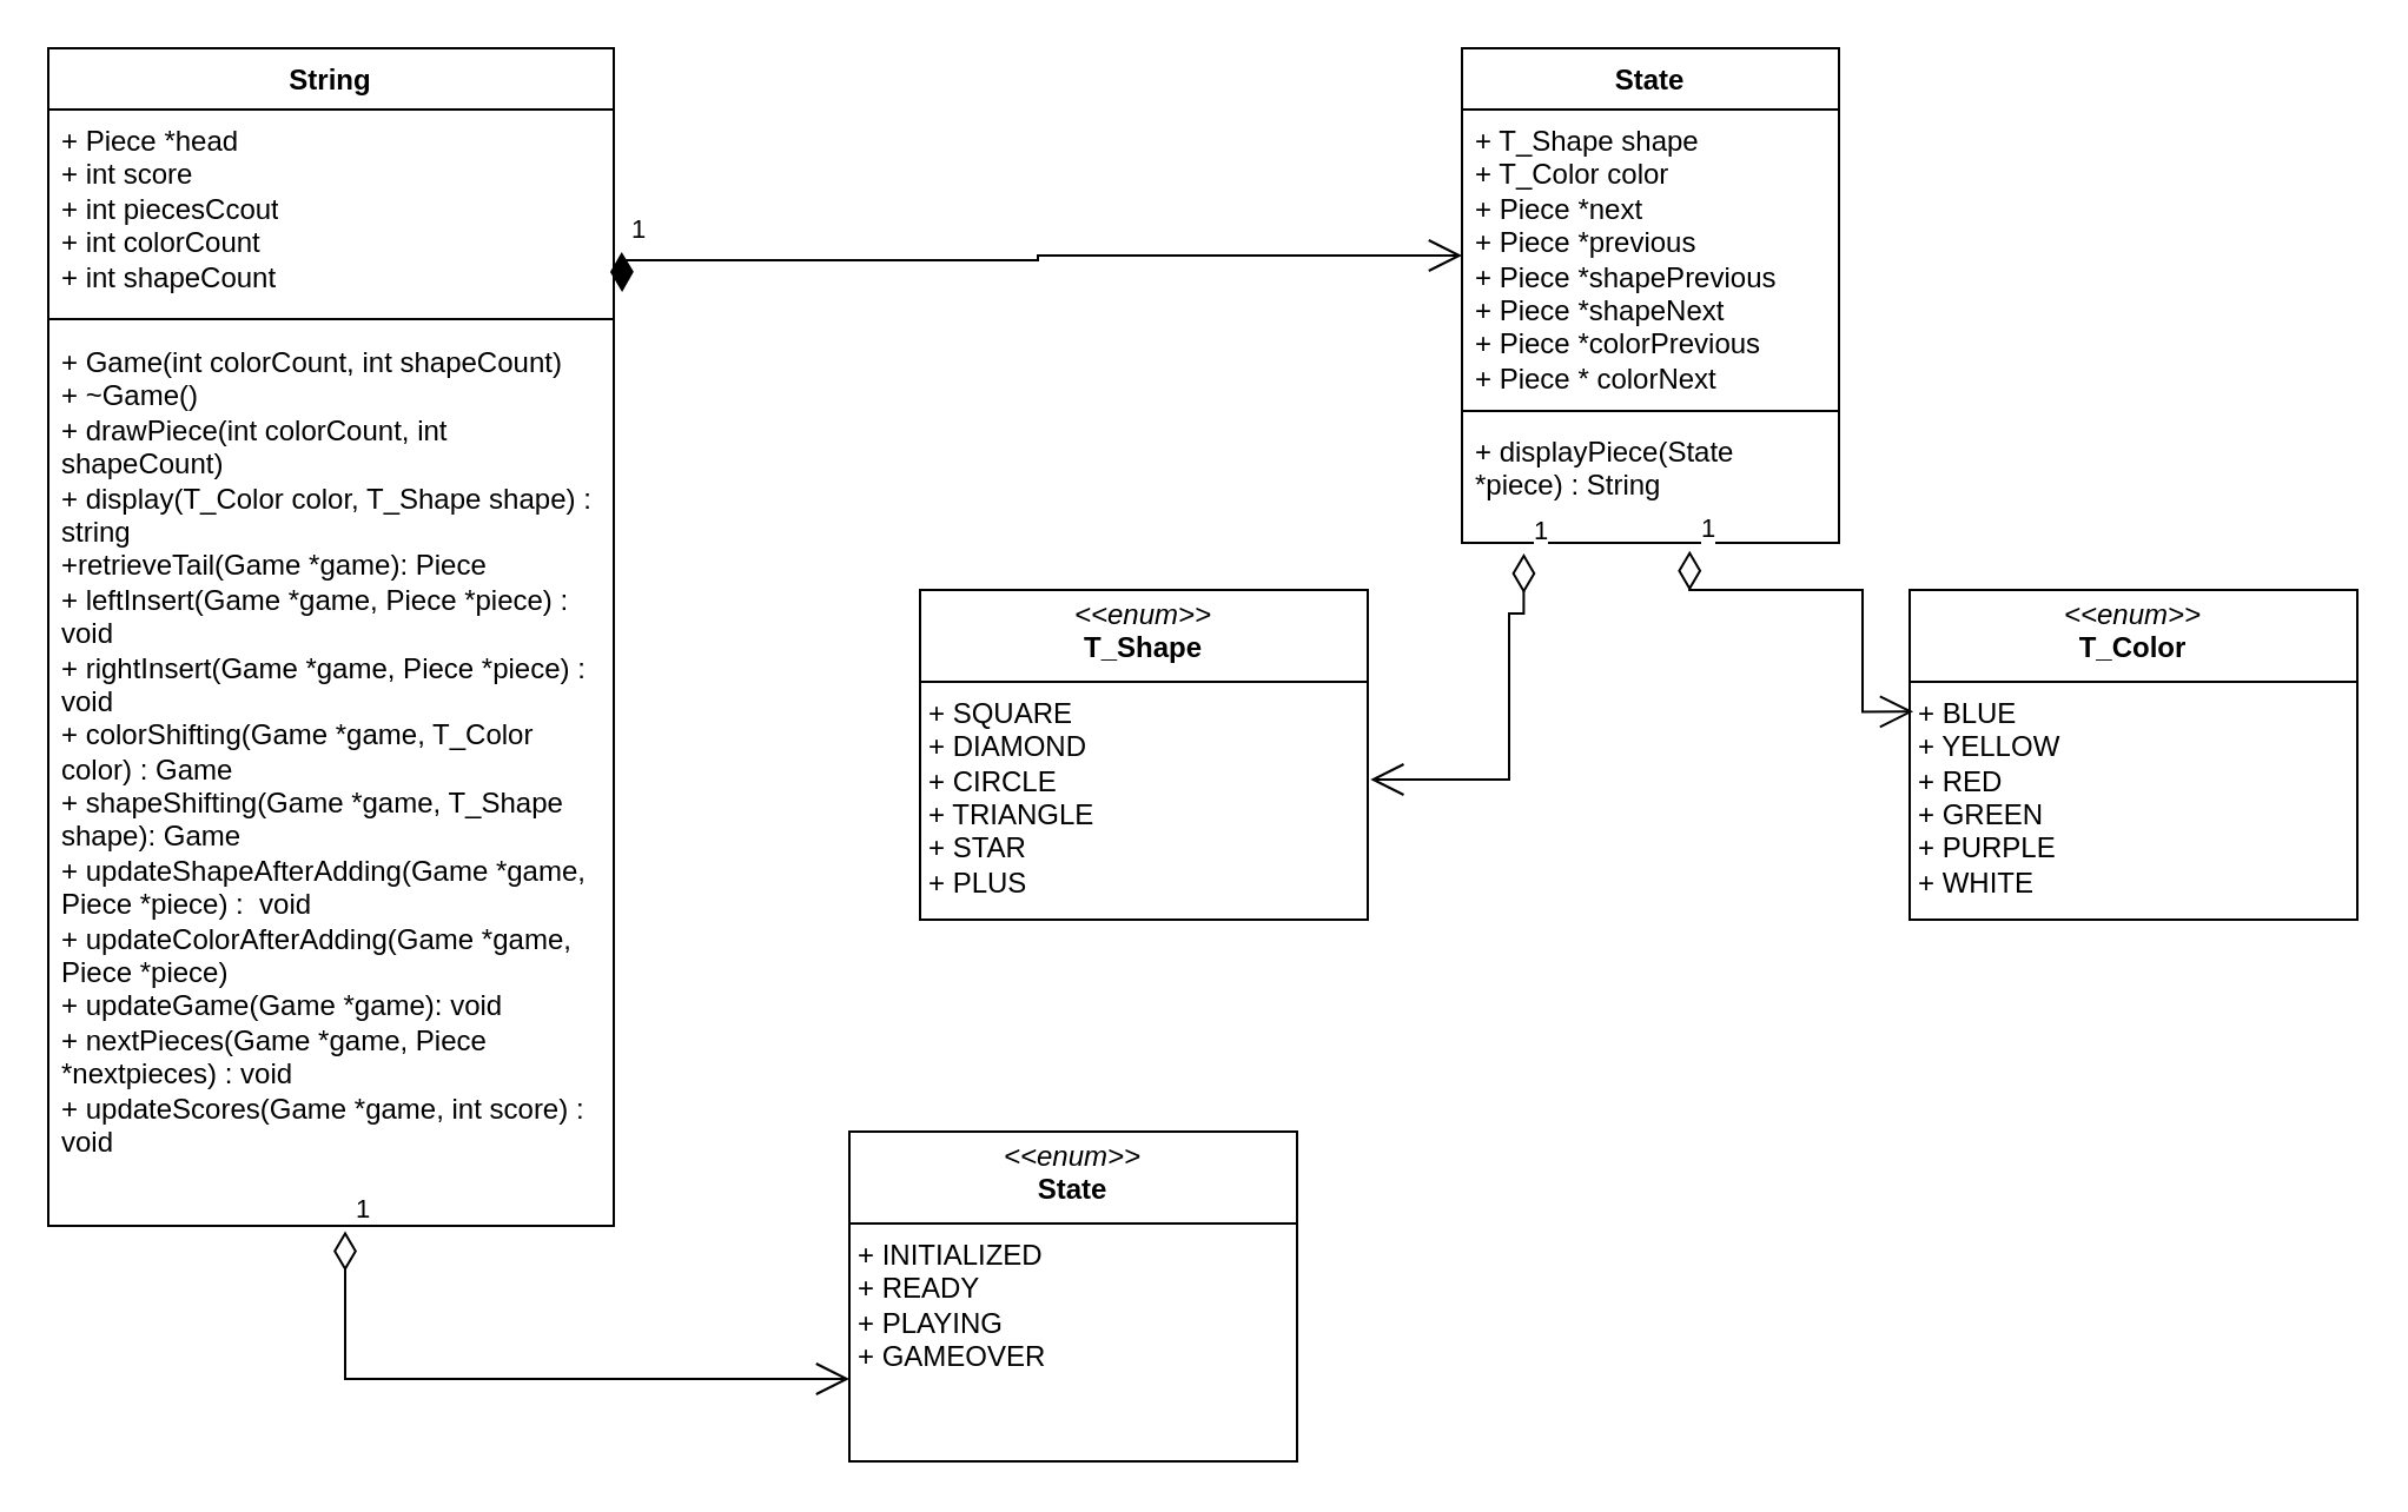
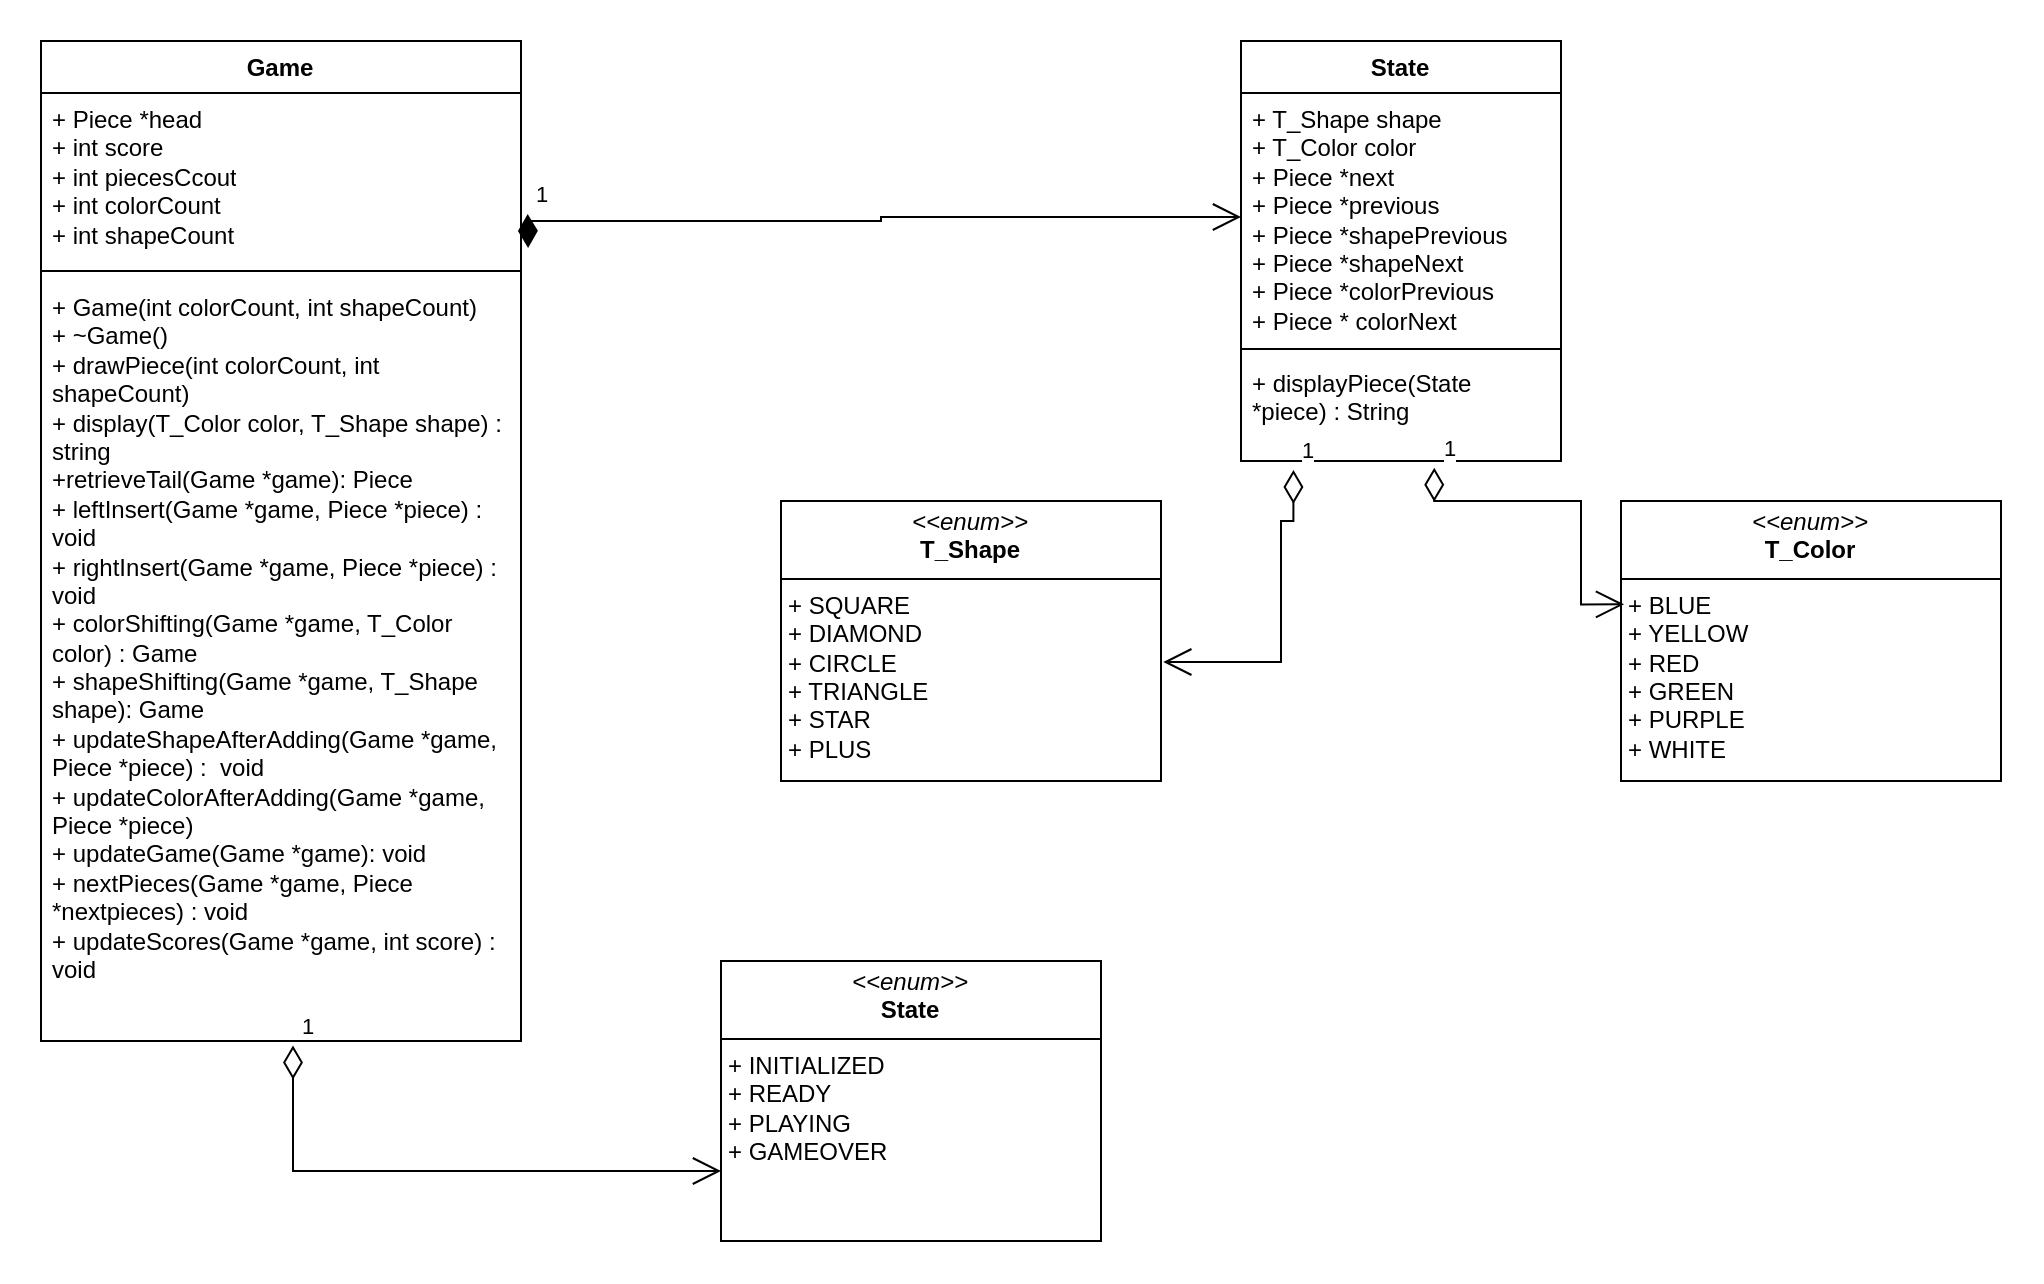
- <mxCell id="4" value="String" style="swimlane;fontStyle=1;align=center;verticalAlign=top;childLayout=stackLayout;horizontal=1;startSize=26;horizontalStack=0;resizeParent=1;resizeParentMax=0;resizeLast=0;collapsible=1;marginBottom=0;whiteSpace=wrap;html=1;" parent="1" vertex="1"><mxGeometry x="20" width="240" height="500" as="geometry" y="20" /></mxCell>
+ <mxCell id="4" value="Game" style="swimlane;fontStyle=1;align=center;verticalAlign=top;childLayout=stackLayout;horizontal=1;startSize=26;horizontalStack=0;resizeParent=1;resizeParentMax=0;resizeLast=0;collapsible=1;marginBottom=0;whiteSpace=wrap;html=1;" parent="1" vertex="1"><mxGeometry x="20" width="240" height="500" as="geometry" y="20" /></mxCell>
